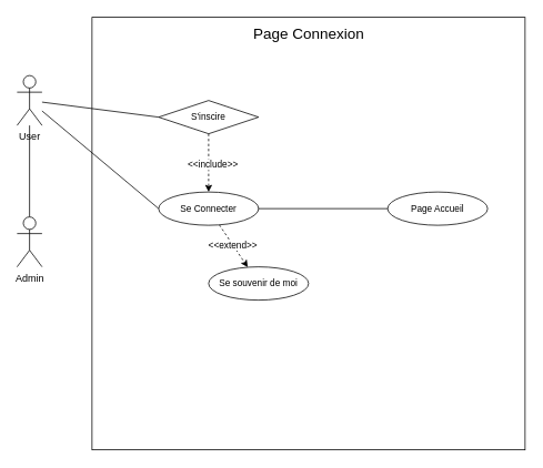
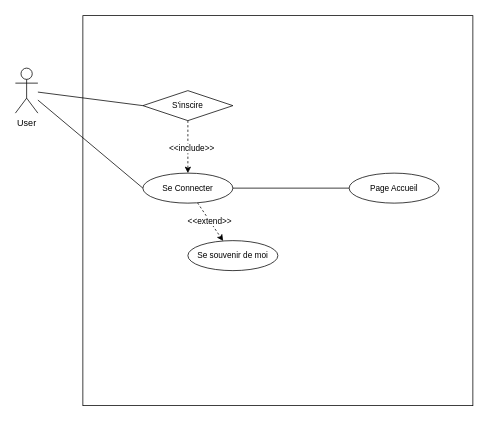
- <mxCell id="3" value="&lt;font style=&quot;font-size: 18px;&quot;&gt;Page Connexion&lt;/font&gt;" style="text;html=1;align=center;verticalAlign=middle;resizable=0;points=[];autosize=1;strokeColor=none;fillColor=none;" vertex="1" parent="1"><mxGeometry x="290" y="20" width="160" height="40" as="geometry" /></mxCell>
- <mxCell id="4" value="" style="rounded=0;orthogonalLoop=1;jettySize=auto;html=1;endArrow=none;endFill=0;" edge="1" parent="1" source="7" target="8"><mxGeometry relative="1" as="geometry" /></mxCell>
- <mxCell id="8" value="Admin" style="shape=umlActor;verticalLabelPosition=bottom;verticalAlign=top;html=1;outlineConnect=0;" vertex="1" parent="1"><mxGeometry x="20" y="260" width="30" height="60" as="geometry" /></mxCell>
